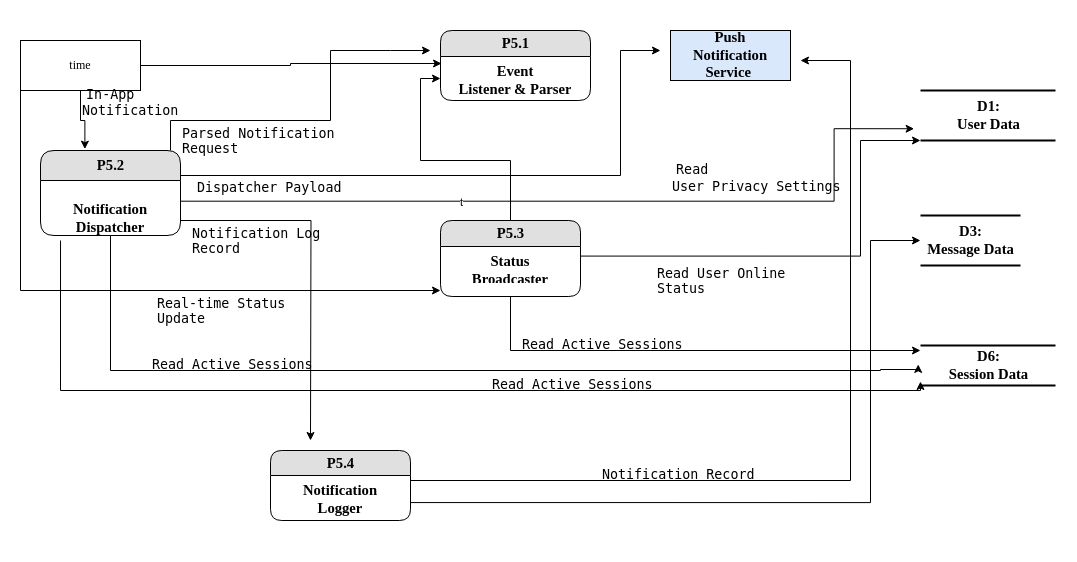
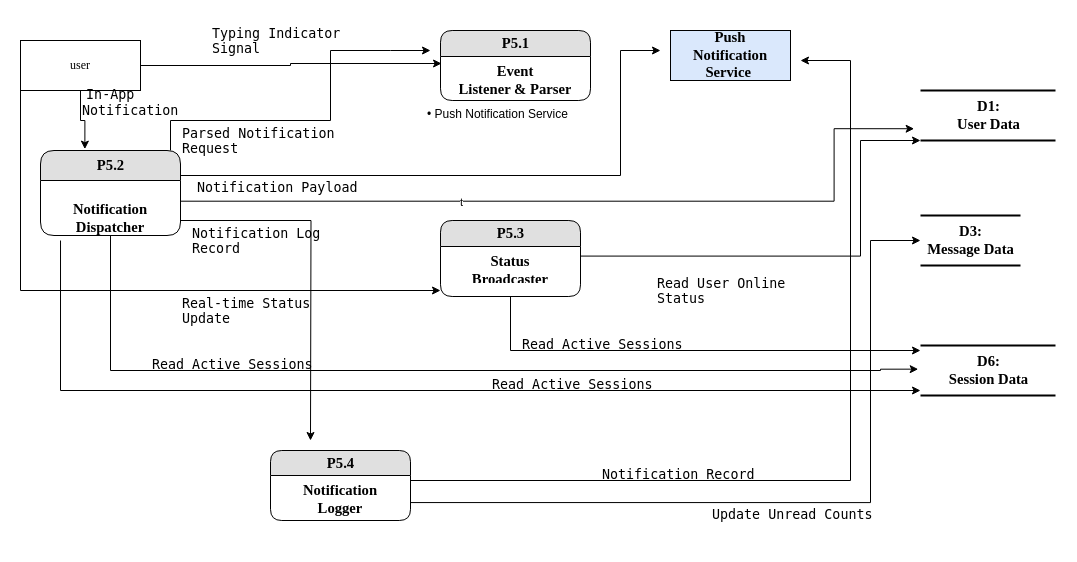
+ <mxCell id="25" value="&lt;code&gt;&lt;span style=&quot;font-size:10.0pt;line-height:107%;&#10;mso-fareast-font-family:Calibri;mso-fareast-theme-font:minor-latin;mso-ansi-language:&#10;EN-US;mso-fareast-language:EN-US;mso-bidi-language:AR-SA&quot;&gt;Typing Indicator&#10;Signal&lt;/span&gt;&lt;/code&gt;&lt;span style=&quot;font-size:11.0pt;line-height:107%;font-family:&#10;&amp;quot;Calibri&amp;quot;,&amp;quot;sans-serif&amp;quot;;mso-ascii-theme-font:minor-latin;mso-fareast-font-family:&#10;Calibri;mso-fareast-theme-font:minor-latin;mso-hansi-theme-font:minor-latin;&#10;mso-bidi-font-family:Arial;mso-bidi-theme-font:minor-bidi;mso-ansi-language:&#10;EN-US;mso-fareast-language:EN-US;mso-bidi-language:AR-SA&quot;&gt; &lt;/span&gt;" style="text;whiteSpace=wrap;html=1;" vertex="1" parent="1"><mxGeometry x="210" y="20" width="150" height="50" as="geometry" /></mxCell>
- <mxCell id="7" value="time" style="whiteSpace=wrap;html=1;rounded=0;shadow=0;comic=0;labelBackgroundColor=none;strokeWidth=1;fontFamily=Verdana;fontSize=12;align=center;" parent="1" vertex="1"><mxGeometry x="20" y="40" width="120" height="50" as="geometry" /></mxCell>
+ <mxCell id="7" value="user" style="whiteSpace=wrap;html=1;rounded=0;shadow=0;comic=0;labelBackgroundColor=none;strokeWidth=1;fontFamily=Verdana;fontSize=12;align=center;" parent="1" vertex="1"><mxGeometry x="20" y="40" width="120" height="50" as="geometry" /></mxCell>
+ <mxCell id="24" value="•&#09;Push Notification Service" style="text;whiteSpace=wrap;html=1;" vertex="1" parent="1"><mxGeometry x="425" y="100" width="170" height="40" as="geometry" /></mxCell>
- <mxCell id="11" style="edgeStyle=orthogonalEdgeStyle;rounded=0;orthogonalLoop=1;jettySize=auto;html=1;" edge="1" parent="1" source="14" target="9"><mxGeometry relative="1" as="geometry" /></mxCell>
- <mxCell id="34" value="&lt;span style=&quot;font-size:11.0pt;line-height:107%;&#10;font-family:&amp;quot;Calibri&amp;quot;,&amp;quot;sans-serif&amp;quot;;mso-ascii-theme-font:minor-latin;mso-fareast-font-family:&#10;Calibri;mso-fareast-theme-font:minor-latin;mso-hansi-theme-font:minor-latin;&#10;mso-bidi-font-family:Arial;mso-bidi-theme-font:minor-bidi;mso-ansi-language:&#10;EN-US;mso-fareast-language:EN-US;mso-bidi-language:AR-SA&quot;&gt;&lt;span style=&quot;mso-spacerun:yes&quot;&gt;&amp;nbsp;&lt;/span&gt;&lt;/span&gt;&lt;code&gt;&lt;span style=&quot;font-size:10.0pt;&#10;line-height:107%;mso-fareast-font-family:Calibri;mso-fareast-theme-font:minor-latin;&#10;mso-ansi-language:EN-US;mso-fareast-language:EN-US;mso-bidi-language:AR-SA&quot;&gt;Read&#10;User Privacy Settings&lt;/span&gt;&lt;/code&gt;&lt;span style=&quot;font-size:11.0pt;line-height:&#10;107%;font-family:&amp;quot;Calibri&amp;quot;,&amp;quot;sans-serif&amp;quot;;mso-ascii-theme-font:minor-latin;&#10;mso-fareast-font-family:Calibri;mso-fareast-theme-font:minor-latin;mso-hansi-theme-font:&#10;minor-latin;mso-bidi-font-family:Arial;mso-bidi-theme-font:minor-bidi;&#10;mso-ansi-language:EN-US;mso-fareast-language:EN-US;mso-bidi-language:AR-SA&quot;&gt; &lt;/span&gt;" style="text;whiteSpace=wrap;html=1;" vertex="1" parent="1"><mxGeometry x="670" y="155" width="190" height="60" as="geometry" /></mxCell>
- <mxCell id="35" value="&lt;code&gt;&lt;span style=&quot;font-size:10.0pt;line-height:107%;&#10;mso-fareast-font-family:Calibri;mso-fareast-theme-font:minor-latin;mso-ansi-language:&#10;EN-US;mso-fareast-language:EN-US;mso-bidi-language:AR-SA&quot;&gt;Dispatcher Payload&lt;/span&gt;&lt;/code&gt;&lt;span style=&quot;font-size:11.0pt;line-height:107%;font-family:&amp;quot;Calibri&amp;quot;,&amp;quot;sans-serif&amp;quot;;&#10;mso-ascii-theme-font:minor-latin;mso-fareast-font-family:Calibri;mso-fareast-theme-font:&#10;minor-latin;mso-hansi-theme-font:minor-latin;mso-bidi-font-family:Arial;&#10;mso-bidi-theme-font:minor-bidi;mso-ansi-language:EN-US;mso-fareast-language:&#10;EN-US;mso-bidi-language:AR-SA&quot;&gt; &lt;/span&gt;" style="text;whiteSpace=wrap;html=1;" vertex="1" parent="1"><mxGeometry x="195" y="172.5" width="180" height="40" as="geometry" /></mxCell>
+ <mxCell id="35" value="&lt;code&gt;&lt;span style=&quot;font-size:10.0pt;line-height:107%;&#10;mso-fareast-font-family:Calibri;mso-fareast-theme-font:minor-latin;mso-ansi-language:&#10;EN-US;mso-fareast-language:EN-US;mso-bidi-language:AR-SA&quot;&gt;Notification Payload&lt;/span&gt;&lt;/code&gt;&lt;span style=&quot;font-size:11.0pt;line-height:107%;font-family:&amp;quot;Calibri&amp;quot;,&amp;quot;sans-serif&amp;quot;;&#10;mso-ascii-theme-font:minor-latin;mso-fareast-font-family:Calibri;mso-fareast-theme-font:&#10;minor-latin;mso-hansi-theme-font:minor-latin;mso-bidi-font-family:Arial;&#10;mso-bidi-theme-font:minor-bidi;mso-ansi-language:EN-US;mso-fareast-language:&#10;EN-US;mso-bidi-language:AR-SA&quot;&gt; &lt;/span&gt;" style="text;whiteSpace=wrap;html=1;" vertex="1" parent="1"><mxGeometry x="195" y="172.5" width="180" height="40" as="geometry" /></mxCell>
- <mxCell id="38" value="&lt;code&gt;&lt;span style=&quot;font-size:10.0pt;line-height:107%;&#10;mso-fareast-font-family:Calibri;mso-fareast-theme-font:minor-latin;mso-ansi-language:&#10;EN-US;mso-fareast-language:EN-US;mso-bidi-language:AR-SA&quot;&gt;Read User Online&#10;Status&lt;/span&gt;&lt;/code&gt;&lt;span style=&quot;font-size:11.0pt;line-height:107%;font-family:&#10;&amp;quot;Calibri&amp;quot;,&amp;quot;sans-serif&amp;quot;;mso-ascii-theme-font:minor-latin;mso-fareast-font-family:&#10;Calibri;mso-fareast-theme-font:minor-latin;mso-hansi-theme-font:minor-latin;&#10;mso-bidi-font-family:Arial;mso-bidi-theme-font:minor-bidi;mso-ansi-language:&#10;EN-US;mso-fareast-language:EN-US;mso-bidi-language:AR-SA&quot;&gt; &lt;/span&gt;" style="text;whiteSpace=wrap;html=1;" vertex="1" parent="1"><mxGeometry x="655" y="260" width="150" height="50" as="geometry" /></mxCell>
+ <mxCell id="38" value="&lt;code&gt;&lt;span style=&quot;font-size:10.0pt;line-height:107%;&#10;mso-fareast-font-family:Calibri;mso-fareast-theme-font:minor-latin;mso-ansi-language:&#10;EN-US;mso-fareast-language:EN-US;mso-bidi-language:AR-SA&quot;&gt;Read User Online&#10;Status&lt;/span&gt;&lt;/code&gt;&lt;span style=&quot;font-size:11.0pt;line-height:107%;font-family:&#10;&amp;quot;Calibri&amp;quot;,&amp;quot;sans-serif&amp;quot;;mso-ascii-theme-font:minor-latin;mso-fareast-font-family:&#10;Calibri;mso-fareast-theme-font:minor-latin;mso-hansi-theme-font:minor-latin;&#10;mso-bidi-font-family:Arial;mso-bidi-theme-font:minor-bidi;mso-ansi-language:&#10;EN-US;mso-fareast-language:EN-US;mso-bidi-language:AR-SA&quot;&gt; &lt;/span&gt;" style="text;whiteSpace=wrap;html=1;" vertex="1" parent="1"><mxGeometry x="655" y="270" width="150" height="50" as="geometry" /></mxCell>
- <mxCell id="40" value="&lt;code&gt;&lt;span style=&quot;font-size:10.0pt;line-height:107%;&#10;mso-fareast-font-family:Calibri;mso-fareast-theme-font:minor-latin;mso-ansi-language:&#10;EN-US;mso-fareast-language:EN-US;mso-bidi-language:AR-SA&quot;&gt;Real-time Status&#10;Update&lt;/span&gt;&lt;/code&gt;&lt;span style=&quot;font-size:11.0pt;line-height:107%;font-family:&#10;&amp;quot;Calibri&amp;quot;,&amp;quot;sans-serif&amp;quot;;mso-ascii-theme-font:minor-latin;mso-fareast-font-family:&#10;Calibri;mso-fareast-theme-font:minor-latin;mso-hansi-theme-font:minor-latin;&#10;mso-bidi-font-family:Arial;mso-bidi-theme-font:minor-bidi;mso-ansi-language:&#10;EN-US;mso-fareast-language:EN-US;mso-bidi-language:AR-SA&quot;&gt; &lt;/span&gt;" style="text;whiteSpace=wrap;html=1;" vertex="1" parent="1"><mxGeometry x="155" y="290" width="150" height="50" as="geometry" /></mxCell>
+ <mxCell id="40" value="&lt;code&gt;&lt;span style=&quot;font-size:10.0pt;line-height:107%;&#10;mso-fareast-font-family:Calibri;mso-fareast-theme-font:minor-latin;mso-ansi-language:&#10;EN-US;mso-fareast-language:EN-US;mso-bidi-language:AR-SA&quot;&gt;Real-time Status&#10;Update&lt;/span&gt;&lt;/code&gt;&lt;span style=&quot;font-size:11.0pt;line-height:107%;font-family:&#10;&amp;quot;Calibri&amp;quot;,&amp;quot;sans-serif&amp;quot;;mso-ascii-theme-font:minor-latin;mso-fareast-font-family:&#10;Calibri;mso-fareast-theme-font:minor-latin;mso-hansi-theme-font:minor-latin;&#10;mso-bidi-font-family:Arial;mso-bidi-theme-font:minor-bidi;mso-ansi-language:&#10;EN-US;mso-fareast-language:EN-US;mso-bidi-language:AR-SA&quot;&gt; &lt;/span&gt;" style="text;whiteSpace=wrap;html=1;" vertex="1" parent="1"><mxGeometry x="180" y="290" width="150" height="50" as="geometry" /></mxCell>
- <mxCell id="10" value="&lt;strong&gt;&lt;span style=&quot;font-size:11.0pt;line-height:&lt;br/&gt;107%;font-family:&amp;quot;Calibri&amp;quot;,&amp;quot;sans-serif&amp;quot;;mso-ascii-theme-font:minor-latin;&lt;br/&gt;mso-fareast-font-family:Calibri;mso-fareast-theme-font:minor-latin;mso-hansi-theme-font:&lt;br/&gt;minor-latin;mso-bidi-font-family:Arial;mso-bidi-theme-font:minor-bidi;&lt;br/&gt;mso-ansi-language:EN-US;mso-fareast-language:EN-US;mso-bidi-language:AR-SA&quot;&gt;D6:&lt;br/&gt;Session Data&lt;/span&gt;&lt;/strong&gt;" style="html=1;rounded=0;shadow=0;comic=0;labelBackgroundColor=none;strokeWidth=2;fontFamily=Verdana;fontSize=12;align=center;shape=mxgraph.ios7ui.horLines;" parent="1" vertex="1"><mxGeometry x="920" y="345" width="135" height="40" as="geometry" /></mxCell>
+ <mxCell id="10" value="&lt;strong&gt;&lt;span style=&quot;font-size:11.0pt;line-height:&lt;br/&gt;107%;font-family:&amp;quot;Calibri&amp;quot;,&amp;quot;sans-serif&amp;quot;;mso-ascii-theme-font:minor-latin;&lt;br/&gt;mso-fareast-font-family:Calibri;mso-fareast-theme-font:minor-latin;mso-hansi-theme-font:&lt;br/&gt;minor-latin;mso-bidi-font-family:Arial;mso-bidi-theme-font:minor-bidi;&lt;br/&gt;mso-ansi-language:EN-US;mso-fareast-language:EN-US;mso-bidi-language:AR-SA&quot;&gt;D6:&lt;br/&gt;Session Data&lt;/span&gt;&lt;/strong&gt;" style="html=1;rounded=0;shadow=0;comic=0;labelBackgroundColor=none;strokeWidth=2;fontFamily=Verdana;fontSize=12;align=center;shape=mxgraph.ios7ui.horLines;" parent="1" vertex="1"><mxGeometry x="920" y="345" width="135" height="50" as="geometry" /></mxCell>
+ <mxCell id="42" value="&lt;code&gt;&lt;span style=&quot;font-size:10.0pt;line-height:107%;&lt;br/&gt;mso-fareast-font-family:Calibri;mso-fareast-theme-font:minor-latin;mso-ansi-language:&lt;br/&gt;EN-US;mso-fareast-language:EN-US;mso-bidi-language:AR-SA&quot;&gt;Update Unread Counts&lt;/span&gt;&lt;/code&gt;&lt;span style=&quot;font-size:11.0pt;line-height:107%;font-family:&amp;quot;Calibri&amp;quot;,&amp;quot;sans-serif&amp;quot;;&lt;br/&gt;mso-ascii-theme-font:minor-latin;mso-fareast-font-family:Calibri;mso-fareast-theme-font:&lt;br/&gt;minor-latin;mso-hansi-theme-font:minor-latin;mso-bidi-font-family:Arial;&lt;br/&gt;mso-bidi-theme-font:minor-bidi;mso-ansi-language:EN-US;mso-fareast-language:&lt;br/&gt;EN-US;mso-bidi-language:AR-SA&quot;&gt;&lt;/span&gt;" style="text;whiteSpace=wrap;html=1;" vertex="1" parent="1"><mxGeometry x="710" y="500" width="170" height="40" as="geometry" /></mxCell>
